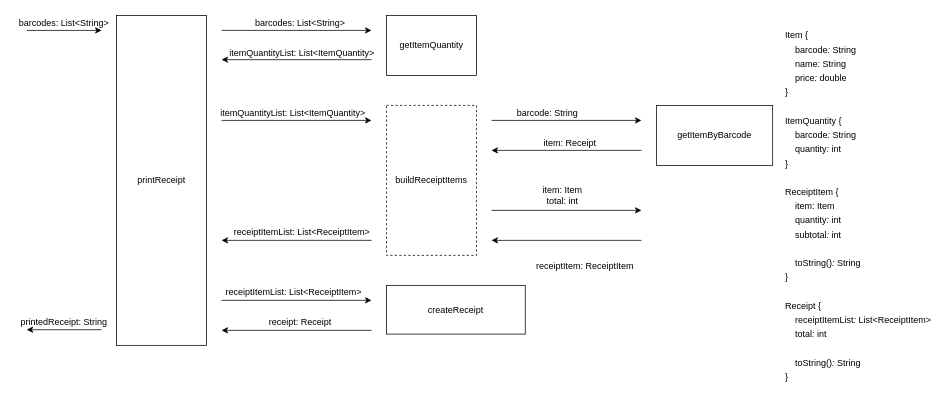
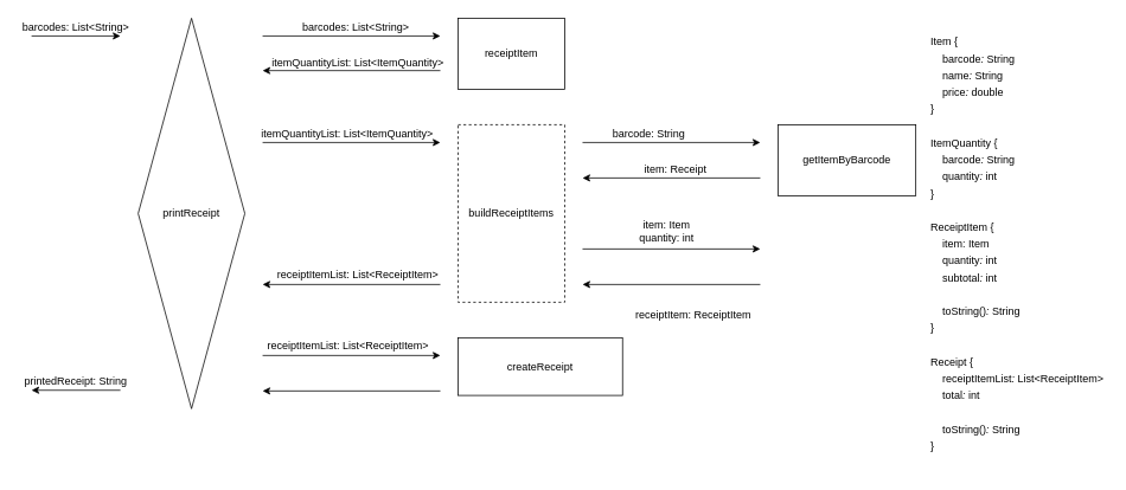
- <mxCell id="13" value="getItemQuantity" style="rounded=0;whiteSpace=wrap;html=1;" vertex="1" parent="1"><mxGeometry x="515" y="20" width="120" height="80" as="geometry" /></mxCell>
+ <mxCell id="13" value="receiptItem" style="rounded=0;whiteSpace=wrap;html=1;" vertex="1" parent="1"><mxGeometry x="515" y="20" width="120" height="80" as="geometry" /></mxCell>
- <mxCell id="2" value="printReceipt" style="rounded=0;whiteSpace=wrap;html=1;" vertex="1" parent="1"><mxGeometry x="155" y="20" width="120" height="440" as="geometry" /></mxCell>
+ <mxCell id="2" value="printReceipt" style="rhombus;whiteSpace=wrap;html=1;" vertex="1" parent="1"><mxGeometry x="155" y="20" width="120" height="440" as="geometry" /></mxCell>
- <mxCell id="27" value="item: Item&lt;br&gt;total: int" style="text;html=1;strokeColor=none;fillColor=none;align=center;verticalAlign=middle;whiteSpace=wrap;rounded=0;" vertex="1" parent="1"><mxGeometry x="695" y="240" width="110" height="40" as="geometry" /></mxCell>
+ <mxCell id="27" value="item: Item&lt;br&gt;quantity: int" style="text;html=1;strokeColor=none;fillColor=none;align=center;verticalAlign=middle;whiteSpace=wrap;rounded=0;" vertex="1" parent="1"><mxGeometry x="695" y="240" width="110" height="40" as="geometry" /></mxCell>
- <mxCell id="19" value="receipt: Receipt" style="text;html=1;strokeColor=none;fillColor=none;align=center;verticalAlign=middle;whiteSpace=wrap;rounded=0;" vertex="1" parent="1"><mxGeometry x="345" y="420" width="110" height="20" as="geometry" /></mxCell>
